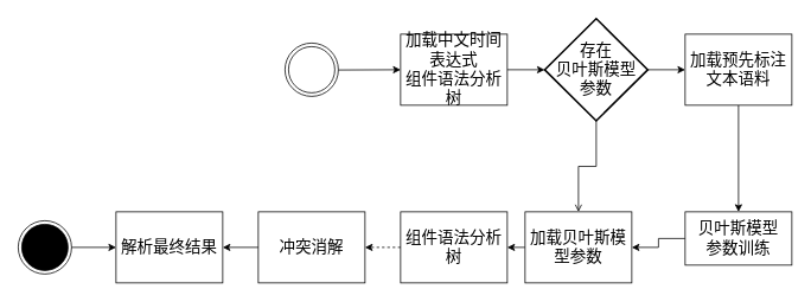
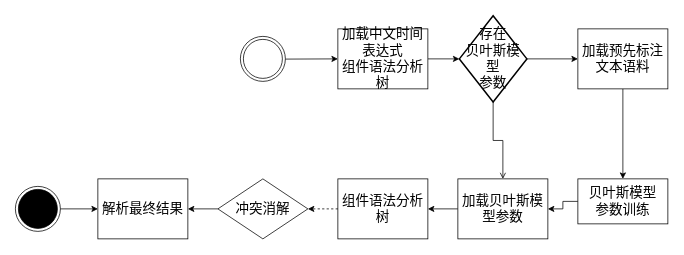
- <mxCell id="8" value="存在&lt;br style=&quot;font-size: 18px&quot;&gt;贝叶斯模型&lt;br&gt;参数" style="strokeWidth=2;html=1;shape=mxgraph.flowchart.decision;whiteSpace=wrap;fontFamily=宋体;fontSize=18;" parent="1" vertex="1"><mxGeometry x="612" y="20.5" width="116" height="115" as="geometry" /></mxCell>
+ <mxCell id="8" value="存在&lt;br style=&quot;font-size: 18px&quot;&gt;贝叶斯模型&lt;br&gt;参数" style="strokeWidth=2;html=1;shape=mxgraph.flowchart.decision;whiteSpace=wrap;fontFamily=宋体;fontSize=18;" parent="1" vertex="1"><mxGeometry x="612" y="20.5" width="90" height="115" as="geometry" /></mxCell>
- <mxCell id="14" value="冲突消解" style="rounded=0;whiteSpace=wrap;html=1;fontFamily=宋体;fontSize=18;" parent="1" vertex="1"><mxGeometry x="290" y="238" width="120" height="80" as="geometry" /></mxCell>
+ <mxCell id="14" value="冲突消解" style="rhombus;whiteSpace=wrap;html=1;fontFamily=宋体;fontSize=18;" parent="1" vertex="1"><mxGeometry x="290" y="238" width="120" height="80" as="geometry" /></mxCell>
- <mxCell id="19" value="加载贝叶斯模型参数" style="rounded=0;whiteSpace=wrap;html=1;fontFamily=宋体;fontSize=18;" parent="1" vertex="1"><mxGeometry x="590" y="238" width="120" height="80" as="geometry" /></mxCell>
+ <mxCell id="19" value="加载贝叶斯模型参数" style="rounded=0;whiteSpace=wrap;html=1;fontFamily=宋体;fontSize=18;" parent="1" vertex="1"><mxGeometry x="610" y="238" width="120" height="80" as="geometry" /></mxCell>
